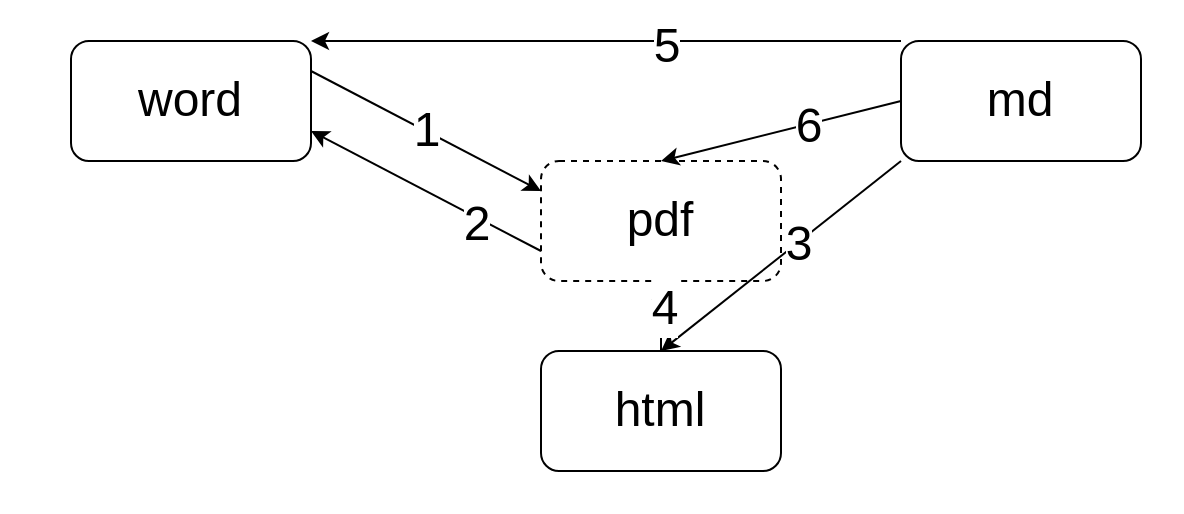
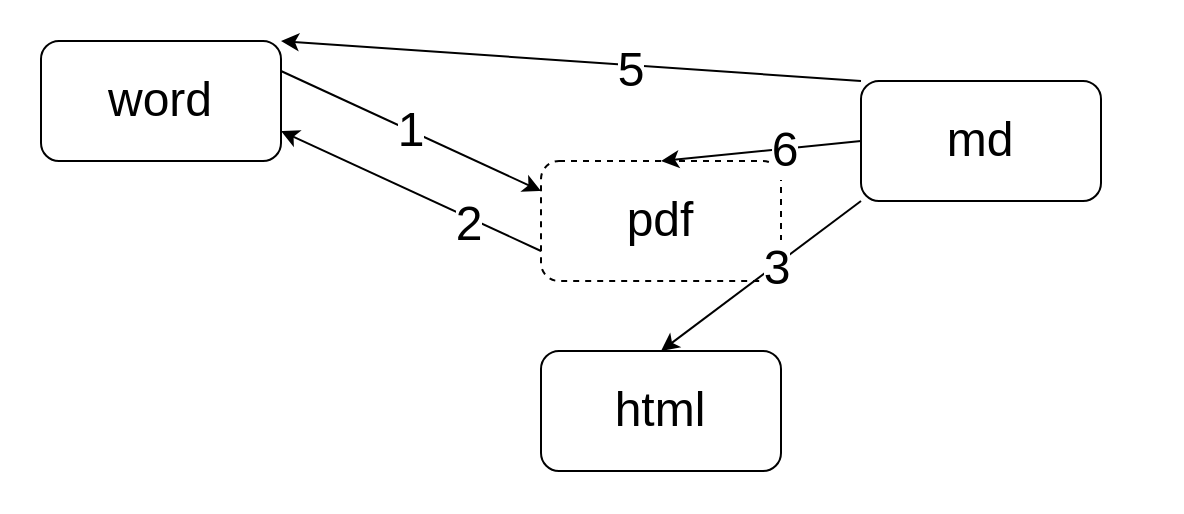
- <mxCell id="3" value="&lt;font style=&quot;font-size: 24px&quot;&gt;word&lt;/font&gt;" style="rounded=1;whiteSpace=wrap;html=1;" vertex="1" parent="1"><mxGeometry x="35" y="20" width="120" height="60" as="geometry" /></mxCell>
+ <mxCell id="3" value="&lt;font style=&quot;font-size: 24px&quot;&gt;word&lt;/font&gt;" style="rounded=1;whiteSpace=wrap;html=1;" vertex="1" parent="1"><mxGeometry x="20" y="20" width="120" height="60" as="geometry" /></mxCell>
- <mxCell id="13" value="&lt;font style=&quot;font-size: 24px&quot;&gt;md&lt;/font&gt;" style="rounded=1;whiteSpace=wrap;html=1;" vertex="1" parent="1"><mxGeometry x="450" y="20" width="120" height="60" as="geometry" /></mxCell>
+ <mxCell id="13" value="&lt;font style=&quot;font-size: 24px&quot;&gt;md&lt;/font&gt;" style="rounded=1;whiteSpace=wrap;html=1;" vertex="1" parent="1"><mxGeometry x="430" y="40" width="120" height="60" as="geometry" /></mxCell>
- <mxCell id="14" style="edgeStyle=none;html=1;exitX=0.5;exitY=0;exitDx=0;exitDy=0;entryX=0.5;entryY=1;entryDx=0;entryDy=0;fontSize=24;" edge="1" parent="1" source="16" target="6"><mxGeometry relative="1" as="geometry" /></mxCell>
- <mxCell id="15" value="4" style="edgeLabel;html=1;align=center;verticalAlign=middle;resizable=0;points=[];fontSize=24;" vertex="1" connectable="0" parent="14"><mxGeometry x="0.266" y="-1" relative="1" as="geometry"><mxPoint as="offset" /></mxGeometry></mxCell>
